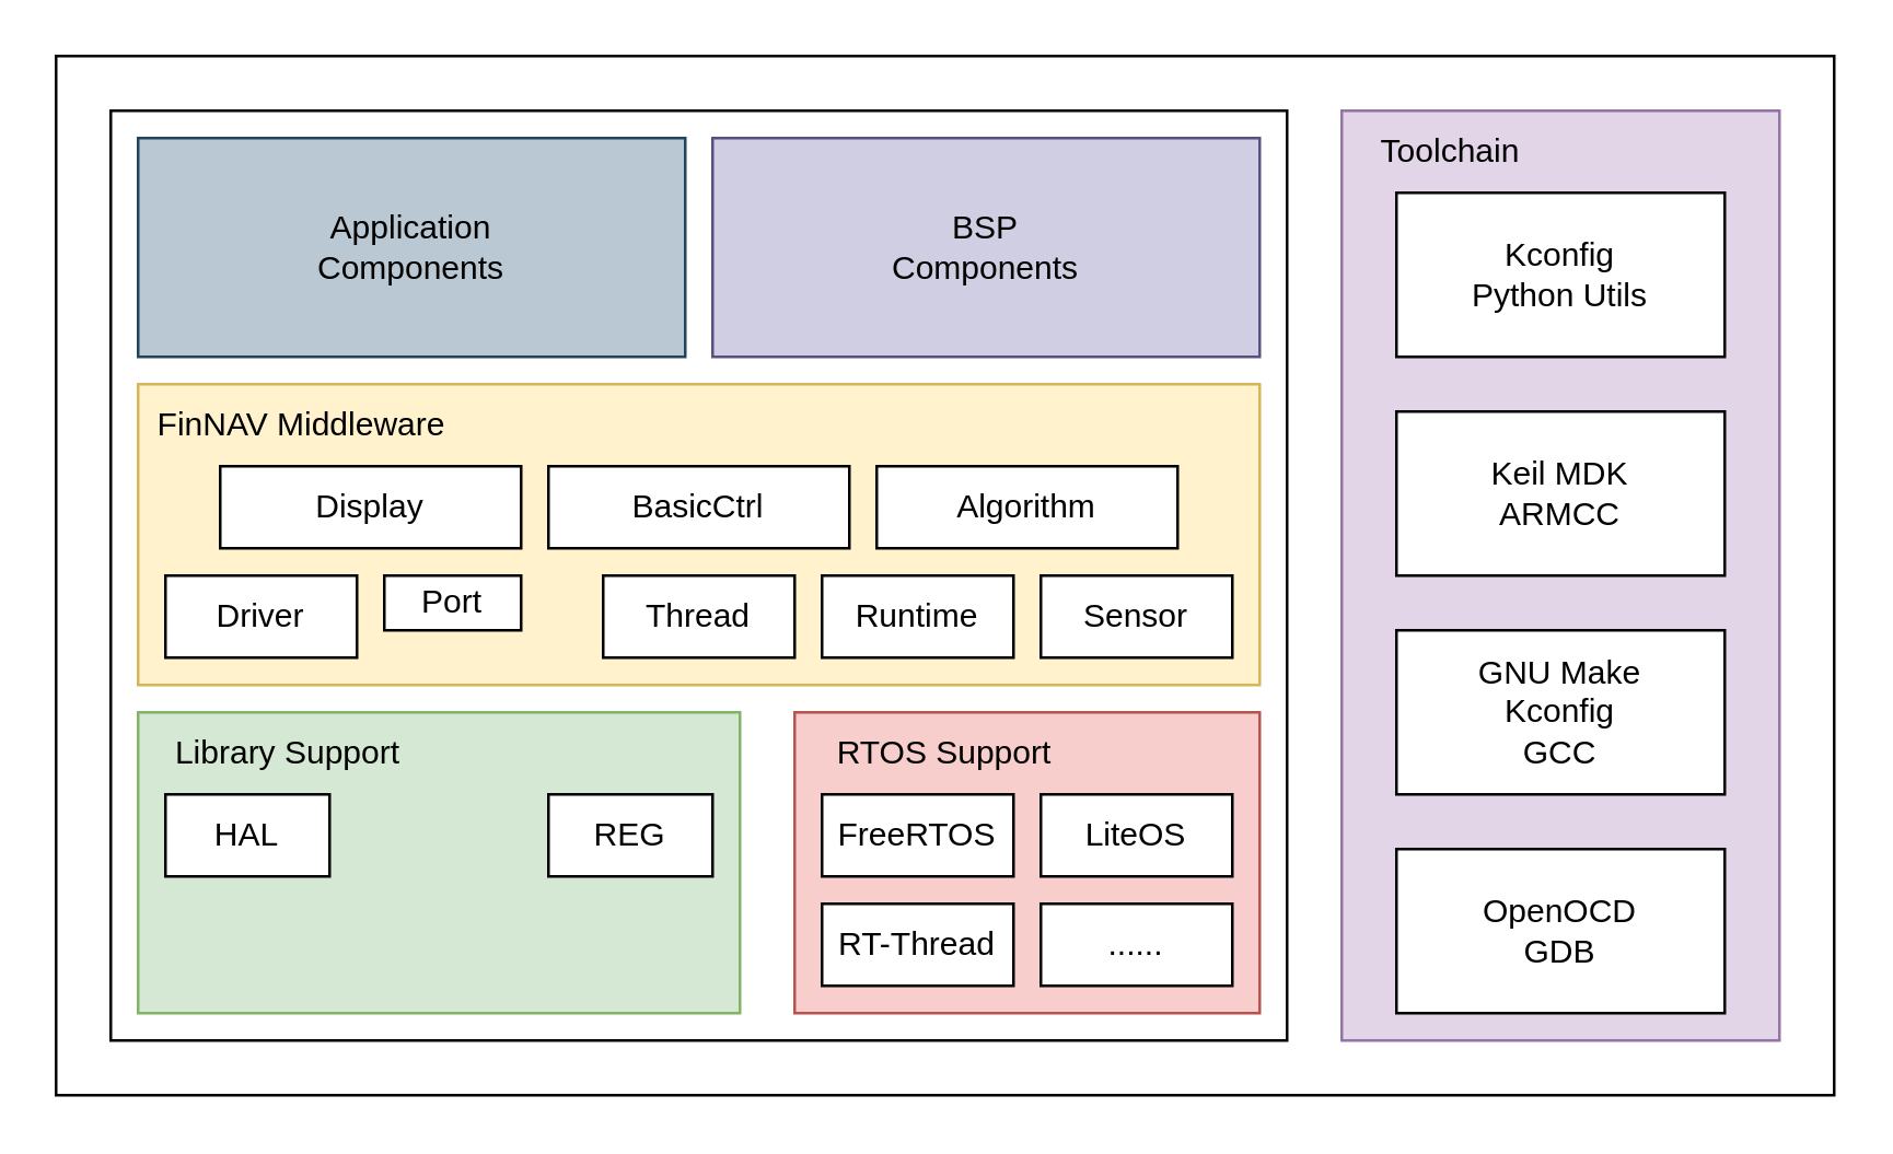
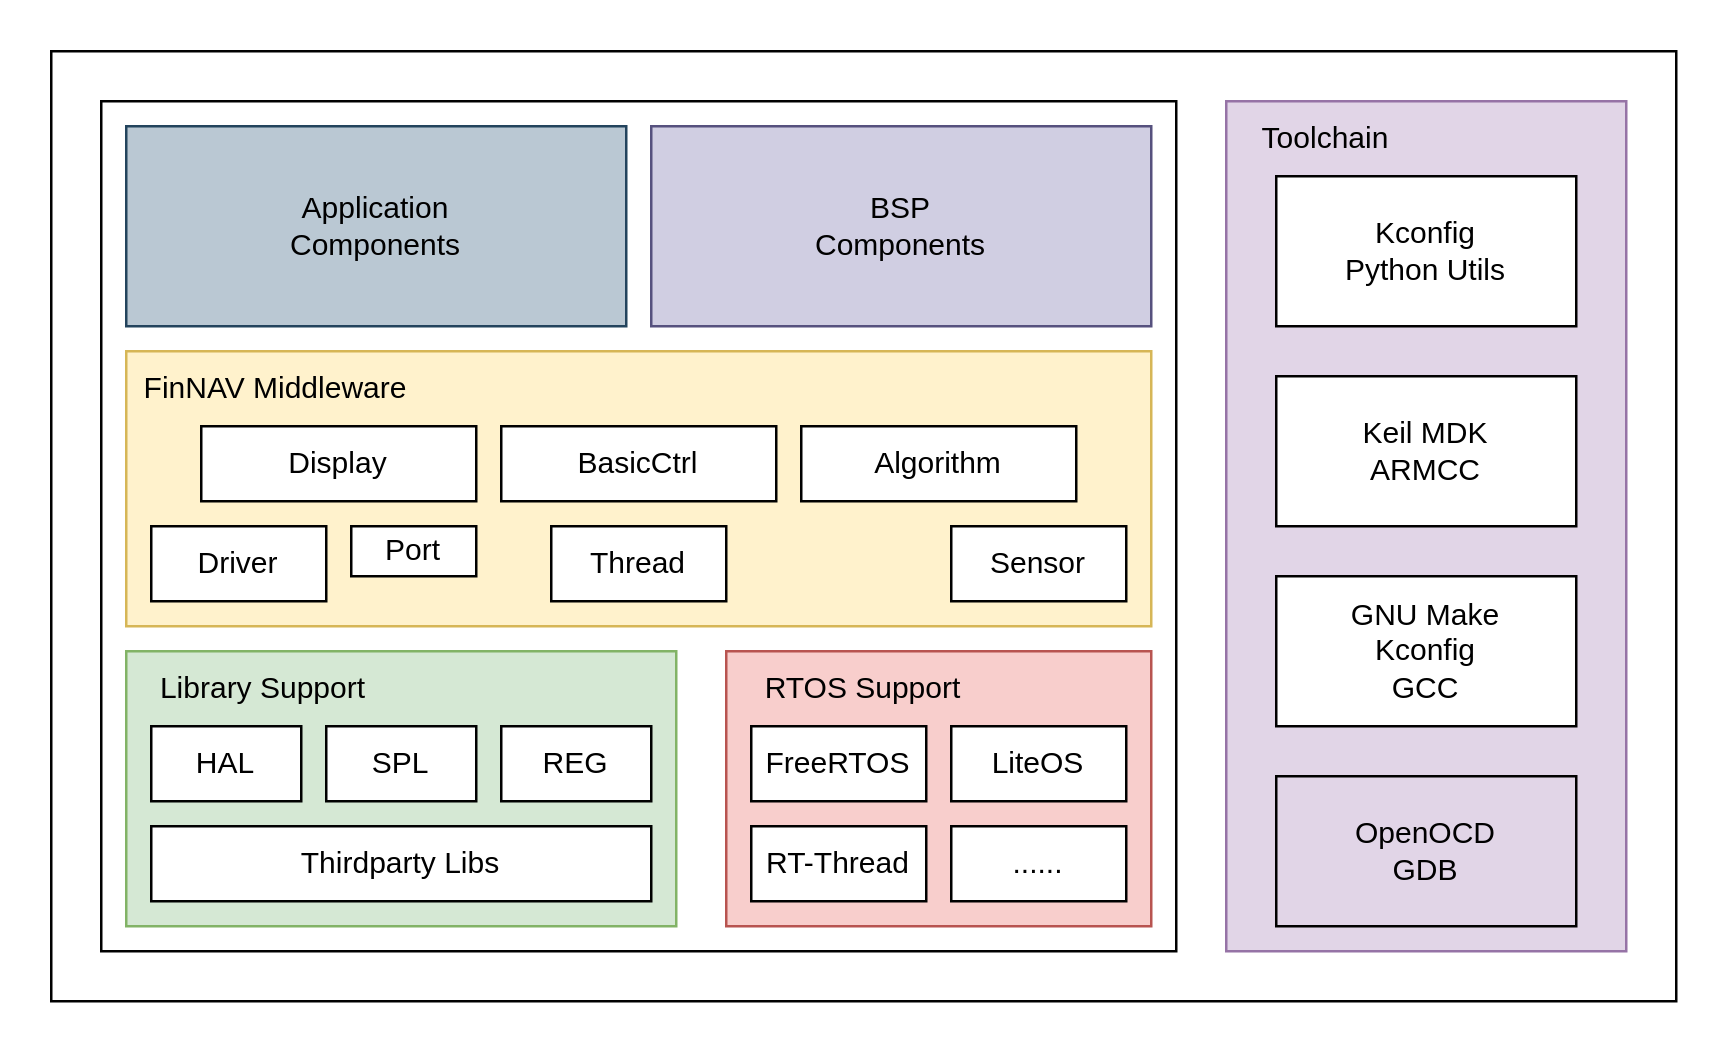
- <mxCell id="26" value="Runtime" style="rounded=0;whiteSpace=wrap;html=1;" vertex="1" parent="1"><mxGeometry x="300" y="210" width="70" height="30" as="geometry" /></mxCell>
+ <mxCell id="30" value="SPL" style="rounded=0;whiteSpace=wrap;html=1;" vertex="1" parent="1"><mxGeometry x="130" y="290" width="60" height="30" as="geometry" /></mxCell>
- <mxCell id="24" value="OpenOCD&lt;br&gt;GDB" style="rounded=0;whiteSpace=wrap;html=1;" vertex="1" parent="1"><mxGeometry x="510" y="310" width="120" height="60" as="geometry" /></mxCell>
+ <mxCell id="24" value="OpenOCD&lt;br&gt;GDB" style="rounded=0;whiteSpace=wrap;html=1;fillColor=#e1d5e7;" vertex="1" parent="1"><mxGeometry x="510" y="310" width="120" height="60" as="geometry" /></mxCell>
+ <mxCell id="32" value="Thirdparty Libs" style="rounded=0;whiteSpace=wrap;html=1;" vertex="1" parent="1"><mxGeometry x="60" y="330" width="200" height="30" as="geometry" /></mxCell>
